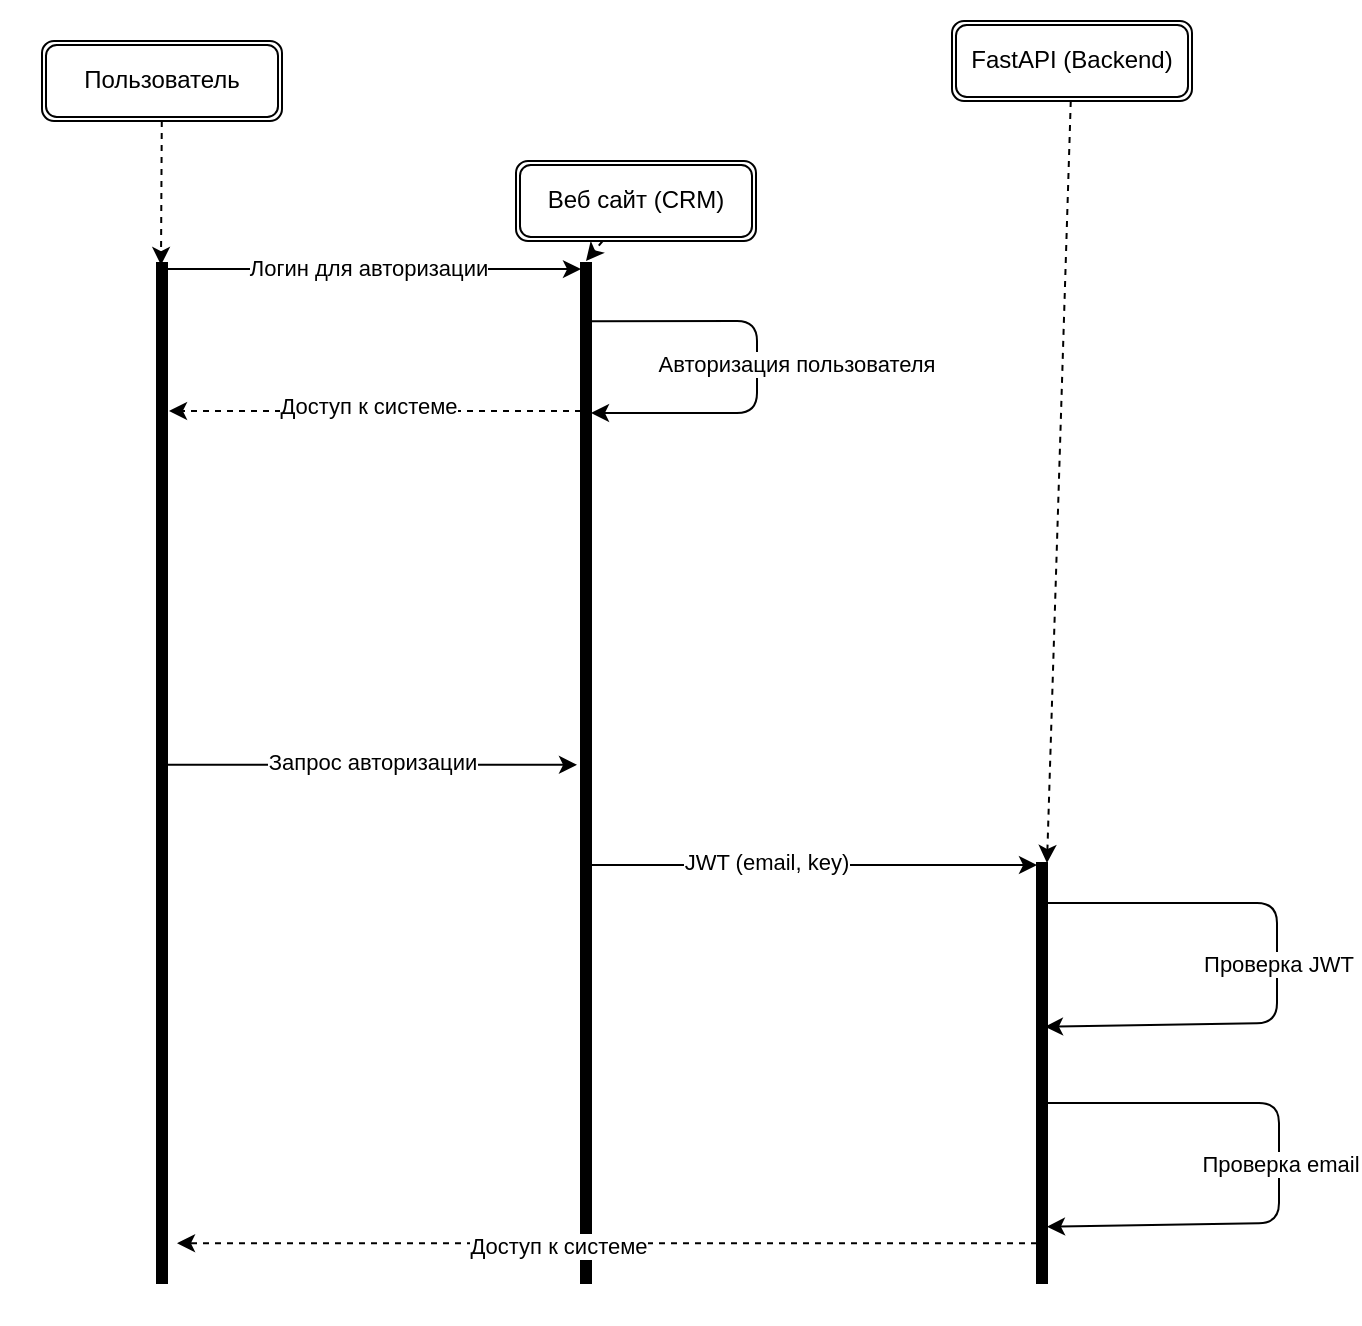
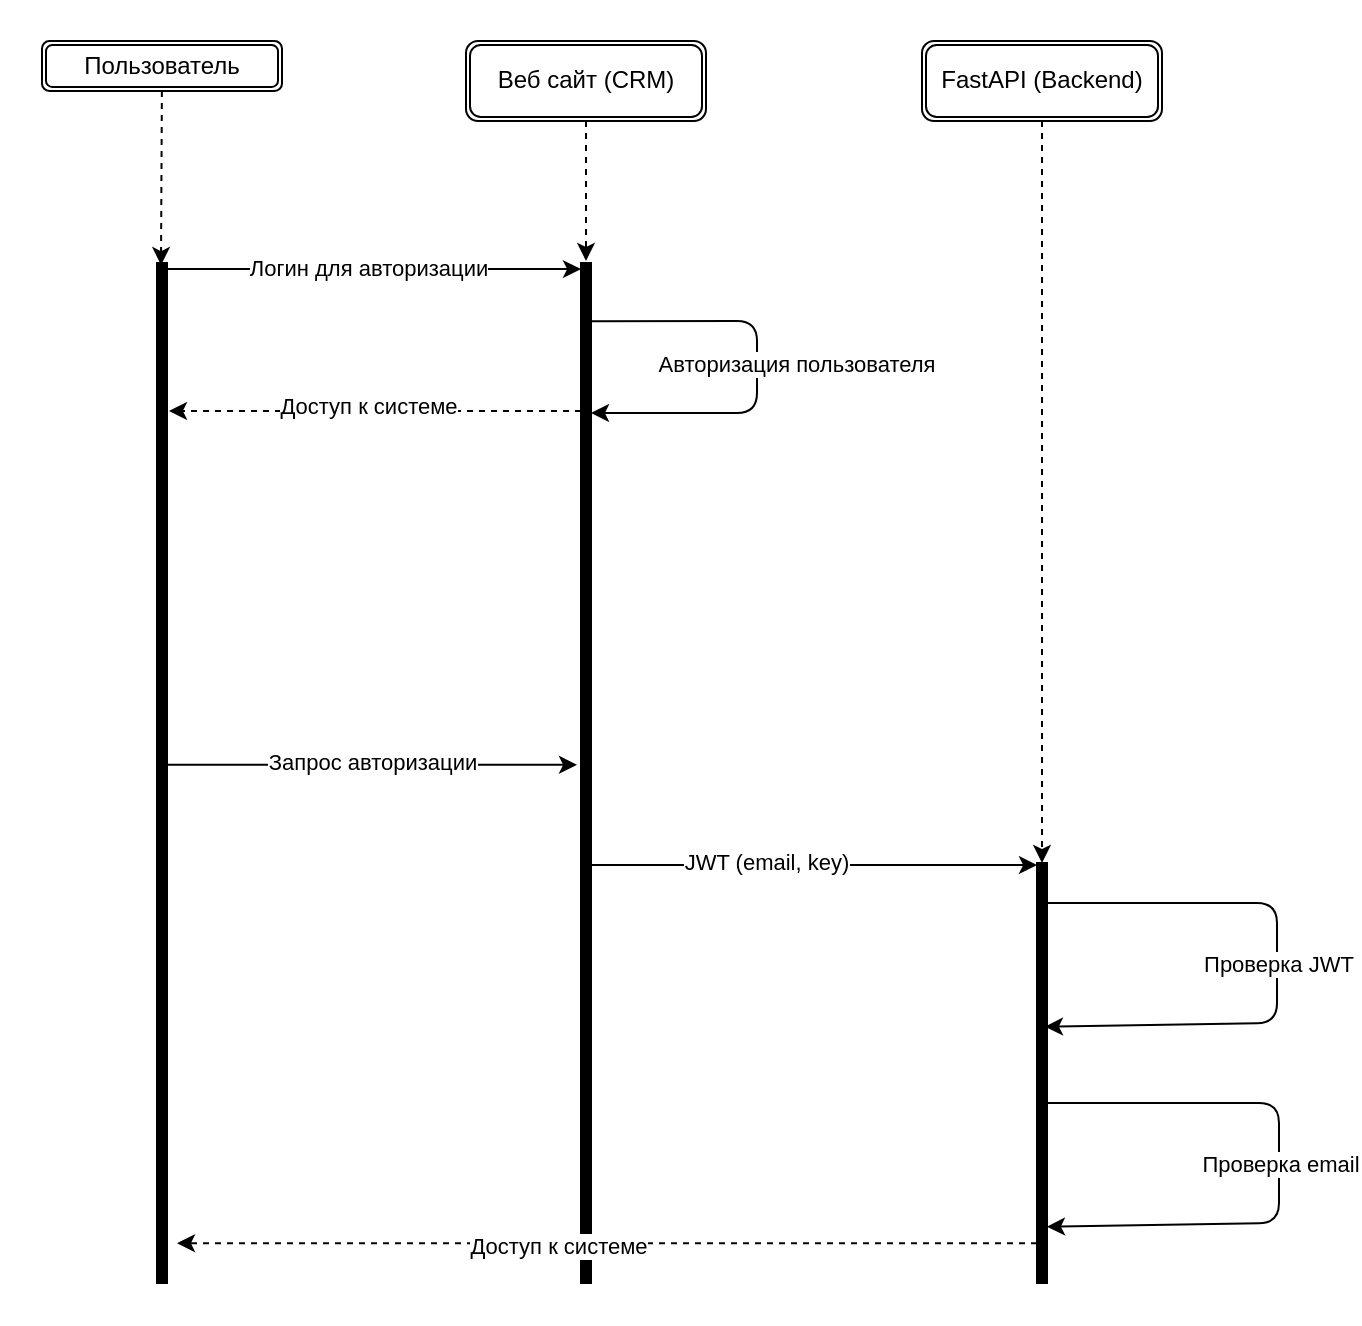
- <mxCell id="26" value="FastAPI (Backend)" style="shape=ext;double=1;rounded=1;whiteSpace=wrap;html=1;" vertex="1" parent="1"><mxGeometry x="475.5" y="10" width="120" height="40" as="geometry" /></mxCell>
+ <mxCell id="26" value="FastAPI (Backend)" style="shape=ext;double=1;rounded=1;whiteSpace=wrap;html=1;" vertex="1" parent="1"><mxGeometry x="460.5" y="20" width="120" height="40" as="geometry" /></mxCell>
- <mxCell id="22" value="Пользователь" style="shape=ext;double=1;rounded=1;whiteSpace=wrap;html=1;" vertex="1" parent="1"><mxGeometry x="20.5" y="20" width="120" height="40" as="geometry" /></mxCell>
+ <mxCell id="22" value="Пользователь" style="shape=ext;double=1;rounded=1;whiteSpace=wrap;html=1;" vertex="1" parent="1"><mxGeometry x="20.5" y="20" width="120" height="25" as="geometry" /></mxCell>
- <mxCell id="24" value="Веб сайт (CRM)" style="shape=ext;double=1;rounded=1;whiteSpace=wrap;html=1;" vertex="1" parent="1"><mxGeometry x="257.5" y="80" width="120" height="40" as="geometry" /></mxCell>
+ <mxCell id="24" value="Веб сайт (CRM)" style="shape=ext;double=1;rounded=1;whiteSpace=wrap;html=1;" vertex="1" parent="1"><mxGeometry x="232.5" y="20" width="120" height="40" as="geometry" /></mxCell>
